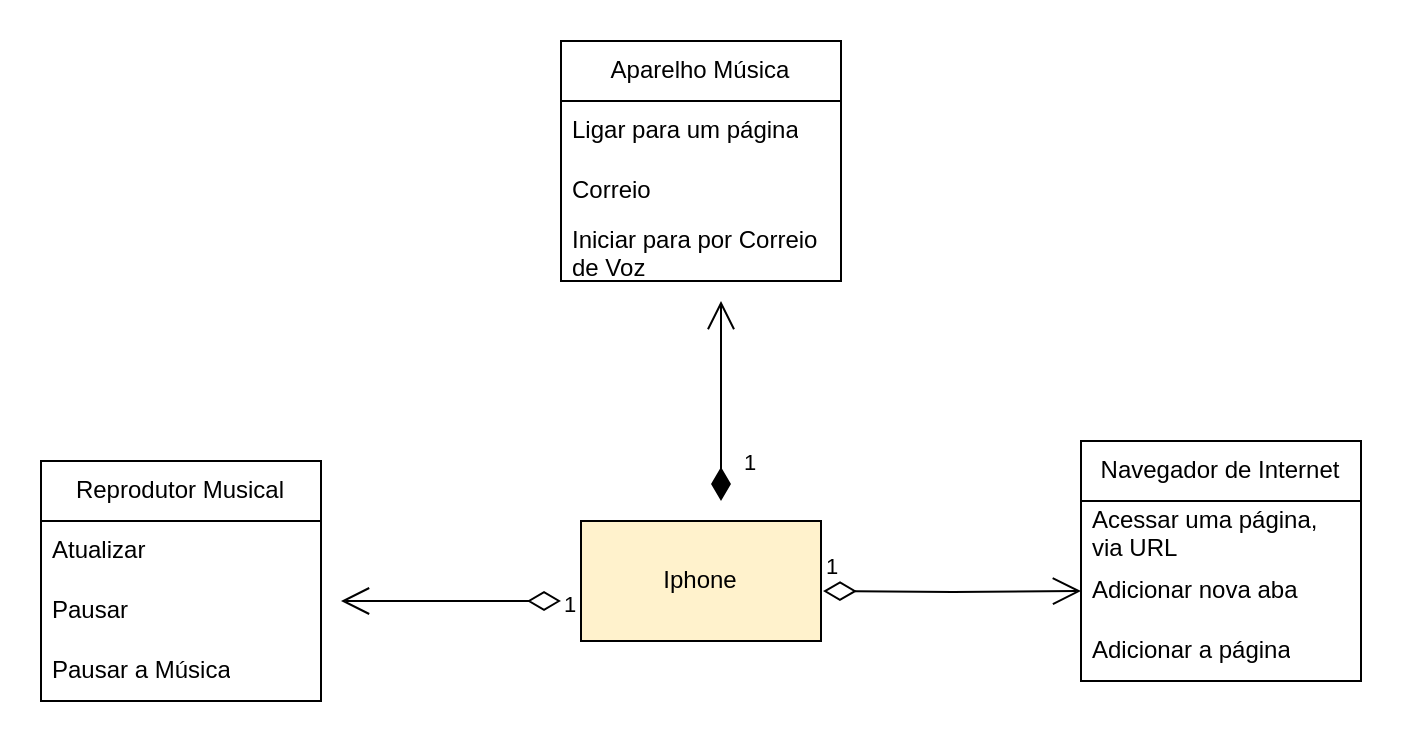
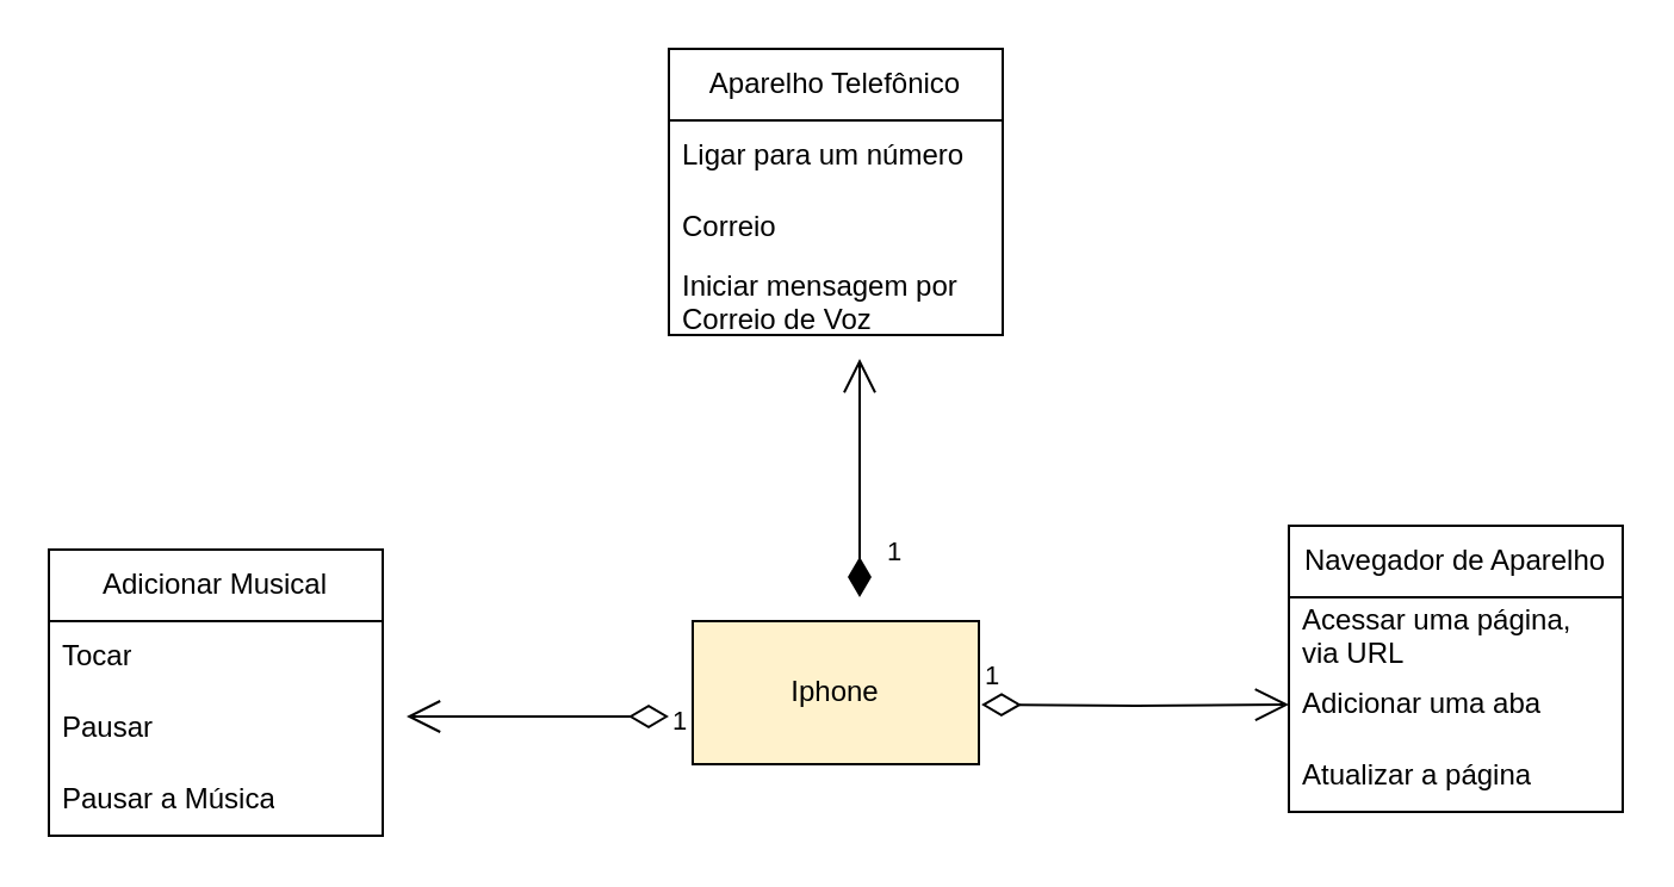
- <mxCell id="7" value="Aparelho Música" style="swimlane;fontStyle=0;childLayout=stackLayout;horizontal=1;startSize=30;horizontalStack=0;resizeParent=1;resizeParentMax=0;resizeLast=0;collapsible=1;marginBottom=0;whiteSpace=wrap;html=1;" vertex="1" parent="1"><mxGeometry x="280" y="20" width="140" height="120" as="geometry" /></mxCell>
+ <mxCell id="7" value="Aparelho Telefônico" style="swimlane;fontStyle=0;childLayout=stackLayout;horizontal=1;startSize=30;horizontalStack=0;resizeParent=1;resizeParentMax=0;resizeLast=0;collapsible=1;marginBottom=0;whiteSpace=wrap;html=1;" vertex="1" parent="1"><mxGeometry x="280" y="20" width="140" height="120" as="geometry" /></mxCell>
- <mxCell id="8" value="Ligar para um página" style="text;strokeColor=none;fillColor=none;align=left;verticalAlign=middle;spacingLeft=4;spacingRight=4;overflow=hidden;points=[[0,0.5],[1,0.5]];portConstraint=eastwest;rotatable=0;whiteSpace=wrap;html=1;" vertex="1" parent="7"><mxGeometry y="30" width="140" height="30" as="geometry" /></mxCell>
+ <mxCell id="8" value="Ligar para um número" style="text;strokeColor=none;fillColor=none;align=left;verticalAlign=middle;spacingLeft=4;spacingRight=4;overflow=hidden;points=[[0,0.5],[1,0.5]];portConstraint=eastwest;rotatable=0;whiteSpace=wrap;html=1;" vertex="1" parent="7"><mxGeometry y="30" width="140" height="30" as="geometry" /></mxCell>
- <mxCell id="10" value="Iniciar para por Correio de Voz" style="text;strokeColor=none;fillColor=none;align=left;verticalAlign=middle;spacingLeft=4;spacingRight=4;overflow=hidden;points=[[0,0.5],[1,0.5]];portConstraint=eastwest;rotatable=0;whiteSpace=wrap;html=1;" vertex="1" parent="7"><mxGeometry y="90" width="140" height="30" as="geometry" /></mxCell>
+ <mxCell id="10" value="Iniciar mensagem por Correio de Voz" style="text;strokeColor=none;fillColor=none;align=left;verticalAlign=middle;spacingLeft=4;spacingRight=4;overflow=hidden;points=[[0,0.5],[1,0.5]];portConstraint=eastwest;rotatable=0;whiteSpace=wrap;html=1;" vertex="1" parent="7"><mxGeometry y="90" width="140" height="30" as="geometry" /></mxCell>
- <mxCell id="11" value="Navegador de Internet" style="swimlane;fontStyle=0;childLayout=stackLayout;horizontal=1;startSize=30;horizontalStack=0;resizeParent=1;resizeParentMax=0;resizeLast=0;collapsible=1;marginBottom=0;whiteSpace=wrap;html=1;" vertex="1" parent="1"><mxGeometry x="540" y="220" width="140" height="120" as="geometry" /></mxCell>
+ <mxCell id="11" value="Navegador de Aparelho" style="swimlane;fontStyle=0;childLayout=stackLayout;horizontal=1;startSize=30;horizontalStack=0;resizeParent=1;resizeParentMax=0;resizeLast=0;collapsible=1;marginBottom=0;whiteSpace=wrap;html=1;" vertex="1" parent="1"><mxGeometry x="540" y="220" width="140" height="120" as="geometry" /></mxCell>
- <mxCell id="3" value="Reprodutor Musical" style="swimlane;fontStyle=0;childLayout=stackLayout;horizontal=1;startSize=30;horizontalStack=0;resizeParent=1;resizeParentMax=0;resizeLast=0;collapsible=1;marginBottom=0;whiteSpace=wrap;html=1;" vertex="1" parent="1"><mxGeometry x="20" y="230" width="140" height="120" as="geometry" /></mxCell>
+ <mxCell id="3" value="Adicionar Musical" style="swimlane;fontStyle=0;childLayout=stackLayout;horizontal=1;startSize=30;horizontalStack=0;resizeParent=1;resizeParentMax=0;resizeLast=0;collapsible=1;marginBottom=0;whiteSpace=wrap;html=1;" vertex="1" parent="1"><mxGeometry x="20" y="230" width="140" height="120" as="geometry" /></mxCell>
- <mxCell id="4" value="Atualizar" style="text;strokeColor=none;fillColor=none;align=left;verticalAlign=middle;spacingLeft=4;spacingRight=4;overflow=hidden;points=[[0,0.5],[1,0.5]];portConstraint=eastwest;rotatable=0;whiteSpace=wrap;html=1;" vertex="1" parent="3"><mxGeometry y="30" width="140" height="30" as="geometry" /></mxCell>
+ <mxCell id="4" value="Tocar" style="text;strokeColor=none;fillColor=none;align=left;verticalAlign=middle;spacingLeft=4;spacingRight=4;overflow=hidden;points=[[0,0.5],[1,0.5]];portConstraint=eastwest;rotatable=0;whiteSpace=wrap;html=1;" vertex="1" parent="3"><mxGeometry y="30" width="140" height="30" as="geometry" /></mxCell>
- <mxCell id="13" value="Adicionar nova aba" style="text;strokeColor=none;fillColor=none;align=left;verticalAlign=middle;spacingLeft=4;spacingRight=4;overflow=hidden;points=[[0,0.5],[1,0.5]];portConstraint=eastwest;rotatable=0;whiteSpace=wrap;html=1;" vertex="1" parent="11"><mxGeometry y="60" width="140" height="30" as="geometry" /></mxCell>
+ <mxCell id="13" value="Adicionar uma aba" style="text;strokeColor=none;fillColor=none;align=left;verticalAlign=middle;spacingLeft=4;spacingRight=4;overflow=hidden;points=[[0,0.5],[1,0.5]];portConstraint=eastwest;rotatable=0;whiteSpace=wrap;html=1;" vertex="1" parent="11"><mxGeometry y="60" width="140" height="30" as="geometry" /></mxCell>
- <mxCell id="14" value="Adicionar a página" style="text;strokeColor=none;fillColor=none;align=left;verticalAlign=middle;spacingLeft=4;spacingRight=4;overflow=hidden;points=[[0,0.5],[1,0.5]];portConstraint=eastwest;rotatable=0;whiteSpace=wrap;html=1;" vertex="1" parent="11"><mxGeometry y="90" width="140" height="30" as="geometry" /></mxCell>
+ <mxCell id="14" value="Atualizar a página" style="text;strokeColor=none;fillColor=none;align=left;verticalAlign=middle;spacingLeft=4;spacingRight=4;overflow=hidden;points=[[0,0.5],[1,0.5]];portConstraint=eastwest;rotatable=0;whiteSpace=wrap;html=1;" vertex="1" parent="11"><mxGeometry y="90" width="140" height="30" as="geometry" /></mxCell>
